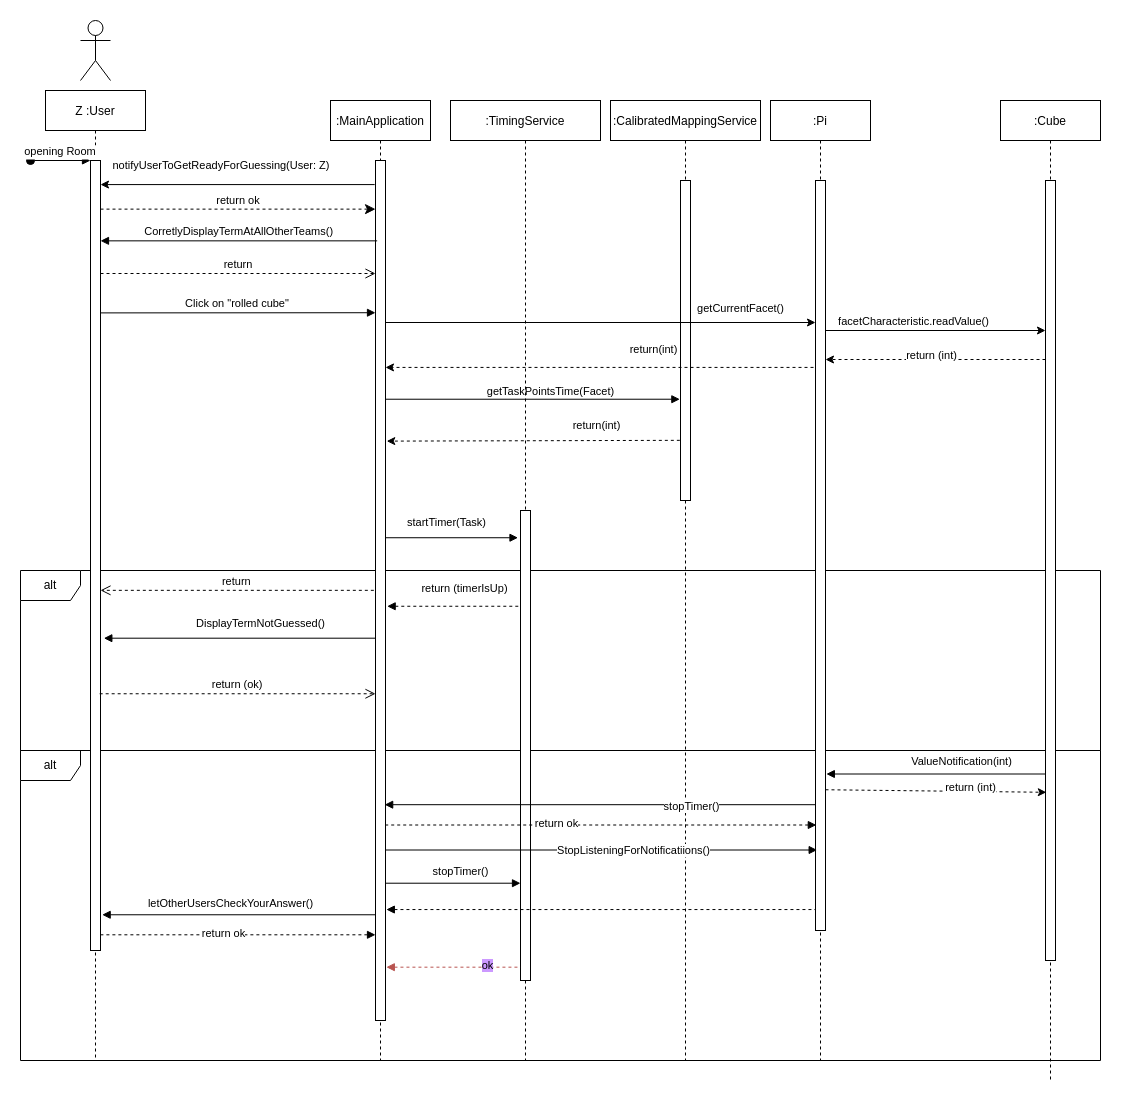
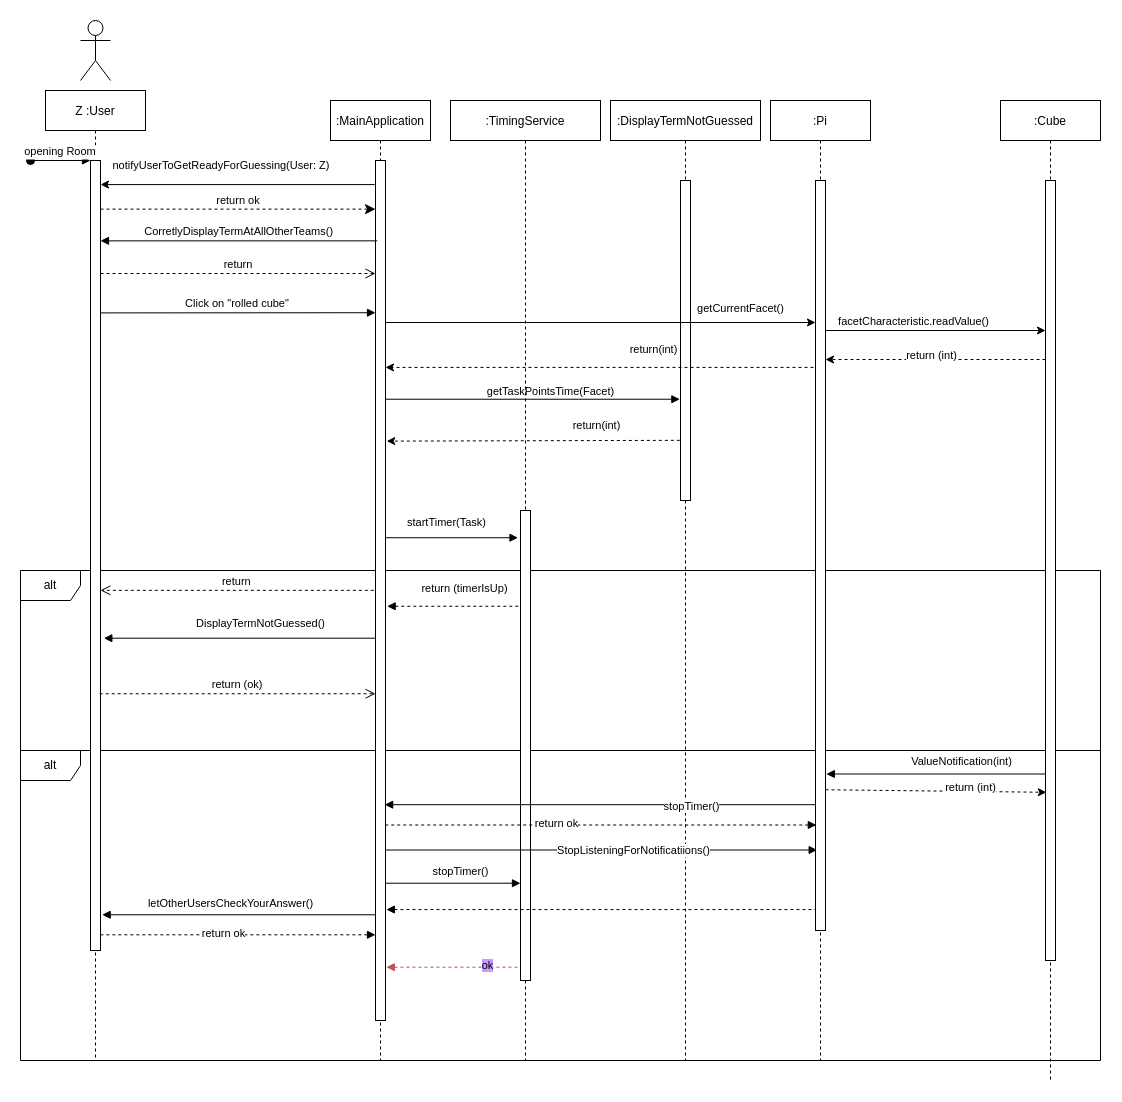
- <mxCell id="4" value=":CalibratedMappingService" style="shape=umlLifeline;perimeter=lifelinePerimeter;container=1;collapsible=0;recursiveResize=0;rounded=0;shadow=0;strokeWidth=1;" vertex="1" parent="1"><mxGeometry x="610" y="100" width="150" height="960" as="geometry" /></mxCell>
+ <mxCell id="4" value=":DisplayTermNotGuessed" style="shape=umlLifeline;perimeter=lifelinePerimeter;container=1;collapsible=0;recursiveResize=0;rounded=0;shadow=0;strokeWidth=1;" vertex="1" parent="1"><mxGeometry x="610" y="100" width="150" height="960" as="geometry" /></mxCell>
